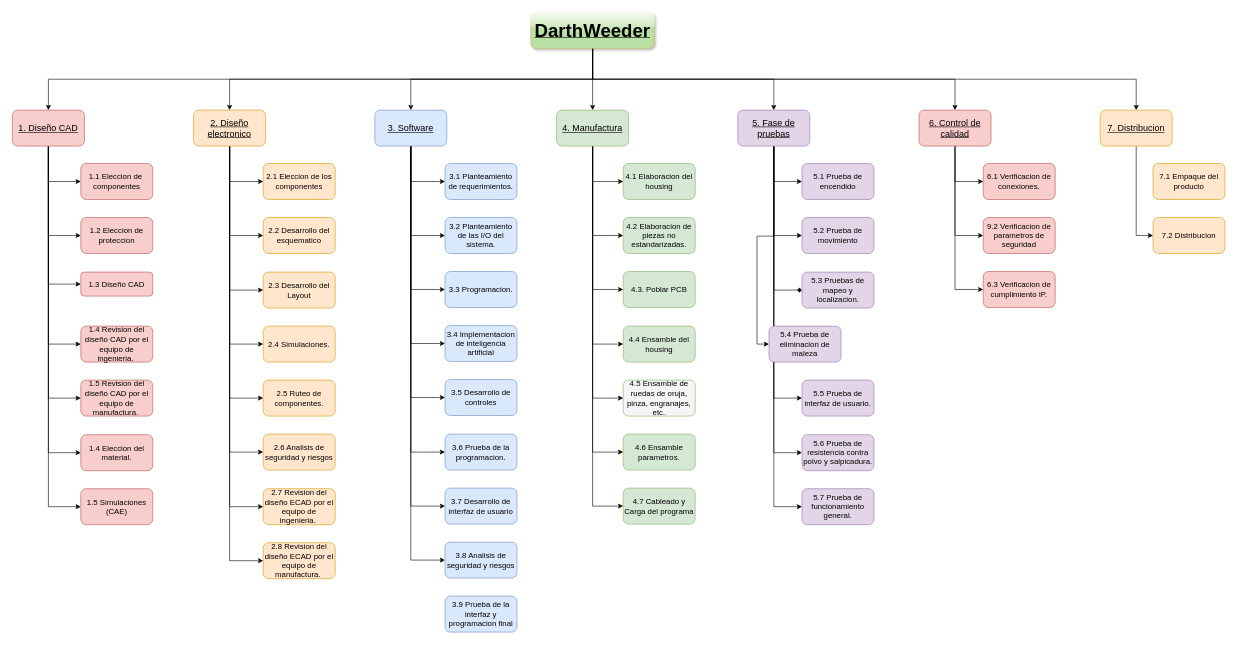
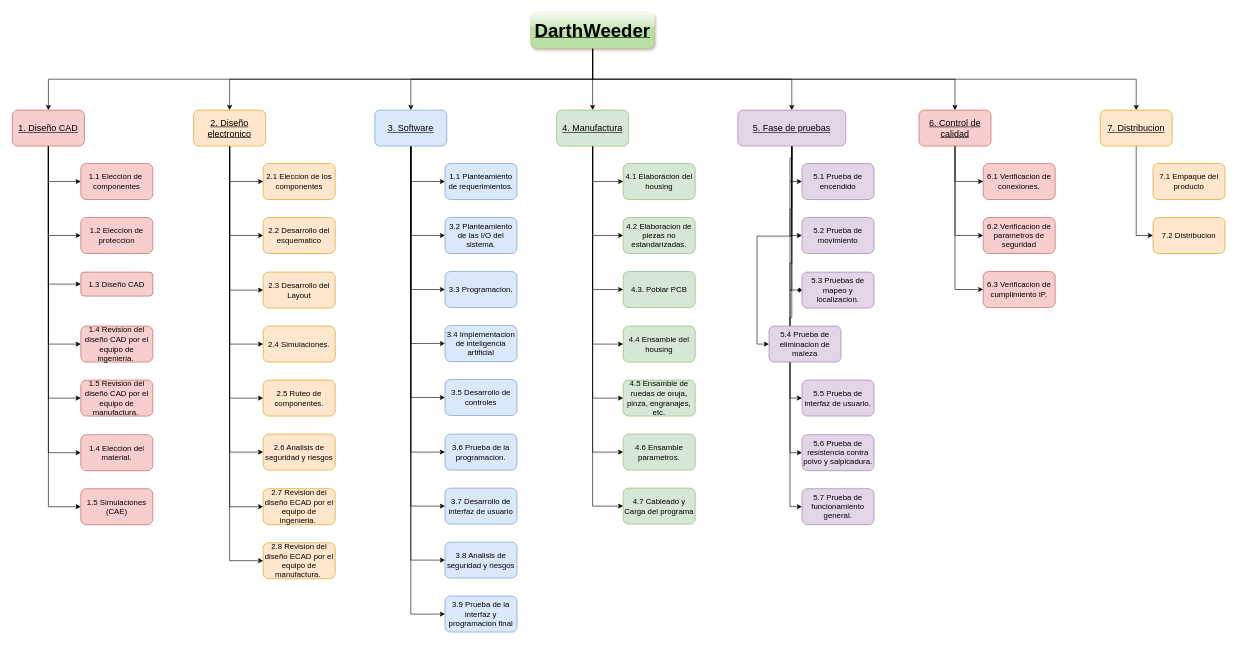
- <mxCell id="54" value="&lt;u style=&quot;font-size: 15px;&quot;&gt;5. Fase de pruebas&lt;/u&gt;" style="rounded=1;whiteSpace=wrap;html=1;movable=0;fontSize=15;fillColor=#e1d5e7;strokeColor=#9673a6;" parent="1" vertex="1"><mxGeometry x="1229" y="183" width="120" height="60" as="geometry" /></mxCell>
+ <mxCell id="54" value="&lt;u style=&quot;font-size: 15px;&quot;&gt;5. Fase de pruebas&lt;/u&gt;" style="rounded=1;whiteSpace=wrap;html=1;movable=0;fontSize=15;fillColor=#e1d5e7;strokeColor=#9673a6;" parent="1" vertex="1"><mxGeometry x="1229" y="183" width="180" height="60" as="geometry" /></mxCell>
- <mxCell id="33" value="3.1 Planteamiento de requerimientos." style="rounded=1;whiteSpace=wrap;html=1;movable=0;fontSize=13;fillColor=#dae8fc;strokeColor=#6c8ebf;" parent="1" vertex="1"><mxGeometry x="741" y="272" width="120" height="60" as="geometry" /></mxCell>
+ <mxCell id="33" value="1.1 Planteamiento de requerimientos." style="rounded=1;whiteSpace=wrap;html=1;movable=0;fontSize=13;fillColor=#dae8fc;strokeColor=#6c8ebf;" parent="1" vertex="1"><mxGeometry x="741" y="272" width="120" height="60" as="geometry" /></mxCell>
- <mxCell id="80" value="9.2 Verificacion de parametros de seguridad" style="rounded=1;whiteSpace=wrap;html=1;movable=0;fontSize=13;fillColor=#f8cecc;strokeColor=#b85450;" parent="1" vertex="1"><mxGeometry x="1638" y="362" width="120" height="60" as="geometry" /></mxCell>
+ <mxCell id="80" value="6.2 Verificacion de parametros de seguridad" style="rounded=1;whiteSpace=wrap;html=1;movable=0;fontSize=13;fillColor=#f8cecc;strokeColor=#b85450;" parent="1" vertex="1"><mxGeometry x="1638" y="362" width="120" height="60" as="geometry" /></mxCell>
- <mxCell id="46" value="4.5 Ensamble de ruedas de oruja, pinza, engranajes, etc." style="rounded=1;whiteSpace=wrap;html=1;movable=0;fontSize=13;fillColor=#f5f5f5;strokeColor=#82b366;" parent="1" vertex="1"><mxGeometry x="1038" y="633" width="120" height="60" as="geometry" /></mxCell>
+ <mxCell id="46" value="4.5 Ensamble de ruedas de oruja, pinza, engranajes, etc." style="rounded=1;whiteSpace=wrap;html=1;movable=0;fontSize=13;fillColor=#d5e8d4;strokeColor=#82b366;" parent="1" vertex="1"><mxGeometry x="1038" y="633" width="120" height="60" as="geometry" /></mxCell>
+ <mxCell id="26" style="edgeStyle=orthogonalEdgeStyle;rounded=0;orthogonalLoop=1;jettySize=auto;html=1;exitX=0.5;exitY=1;exitDx=0;exitDy=0;entryX=0;entryY=0.5;entryDx=0;entryDy=0;" parent="1" source="32" target="83" edge="1"><mxGeometry relative="1" as="geometry" /></mxCell>
